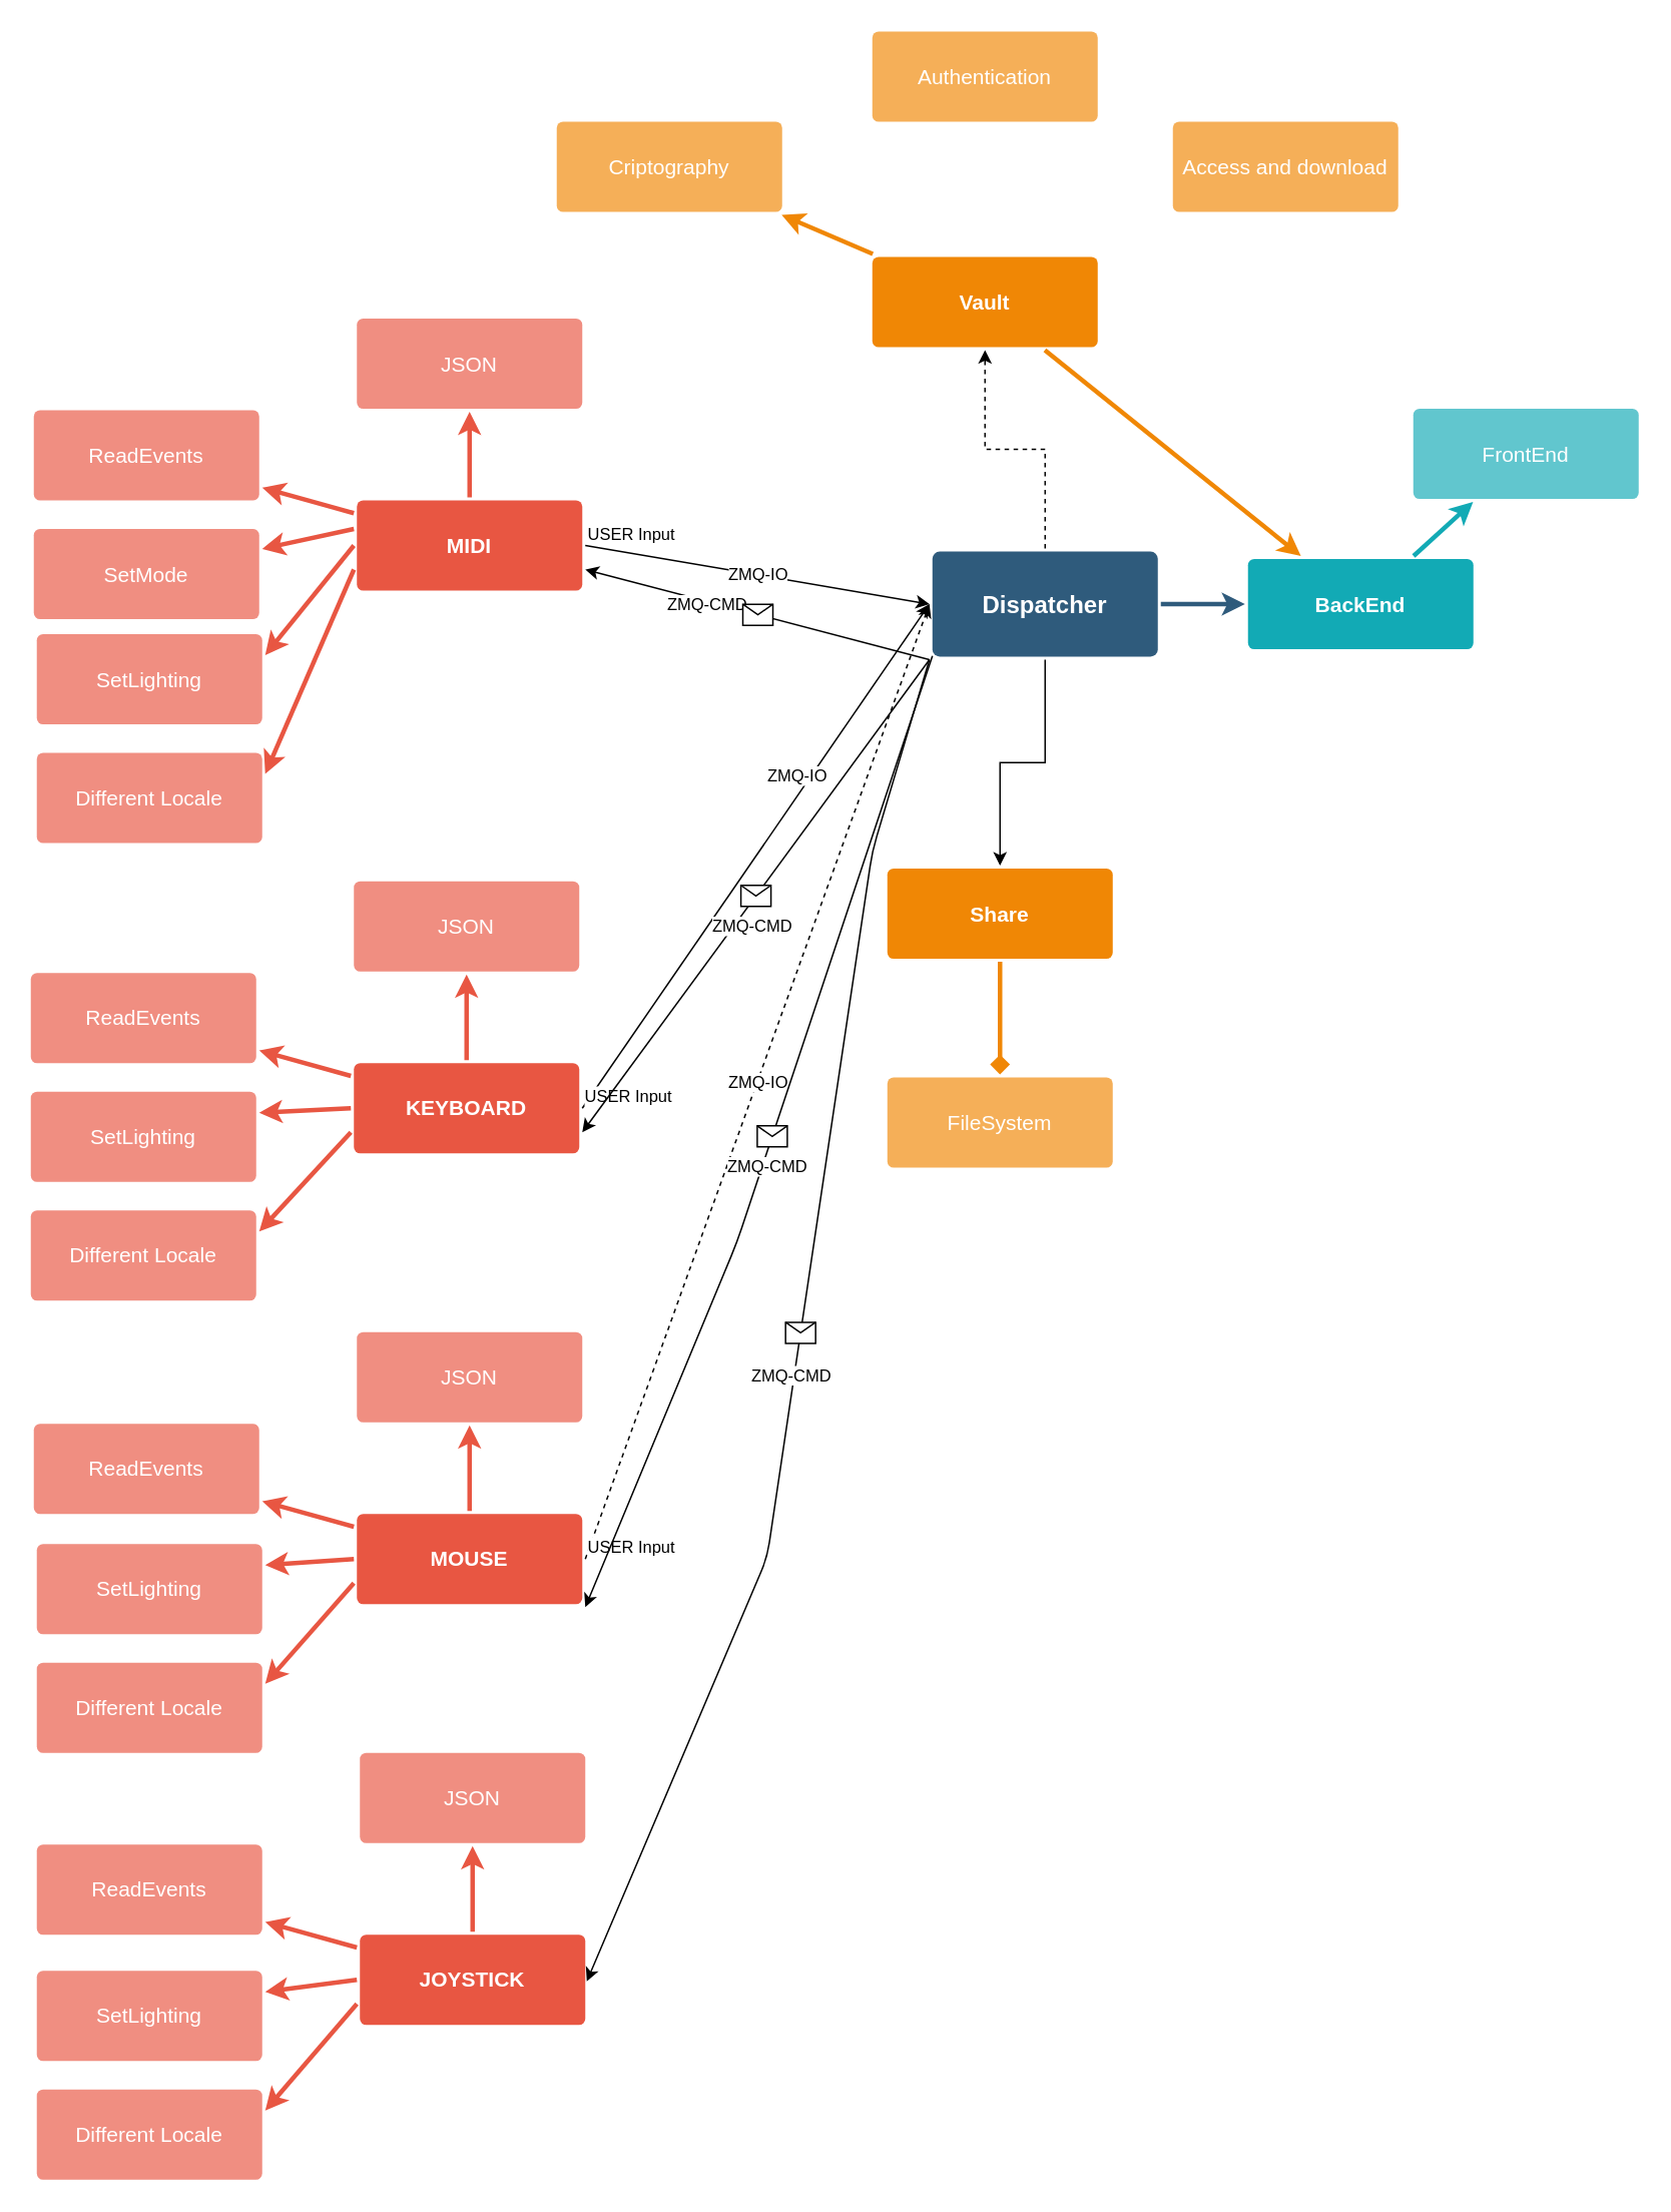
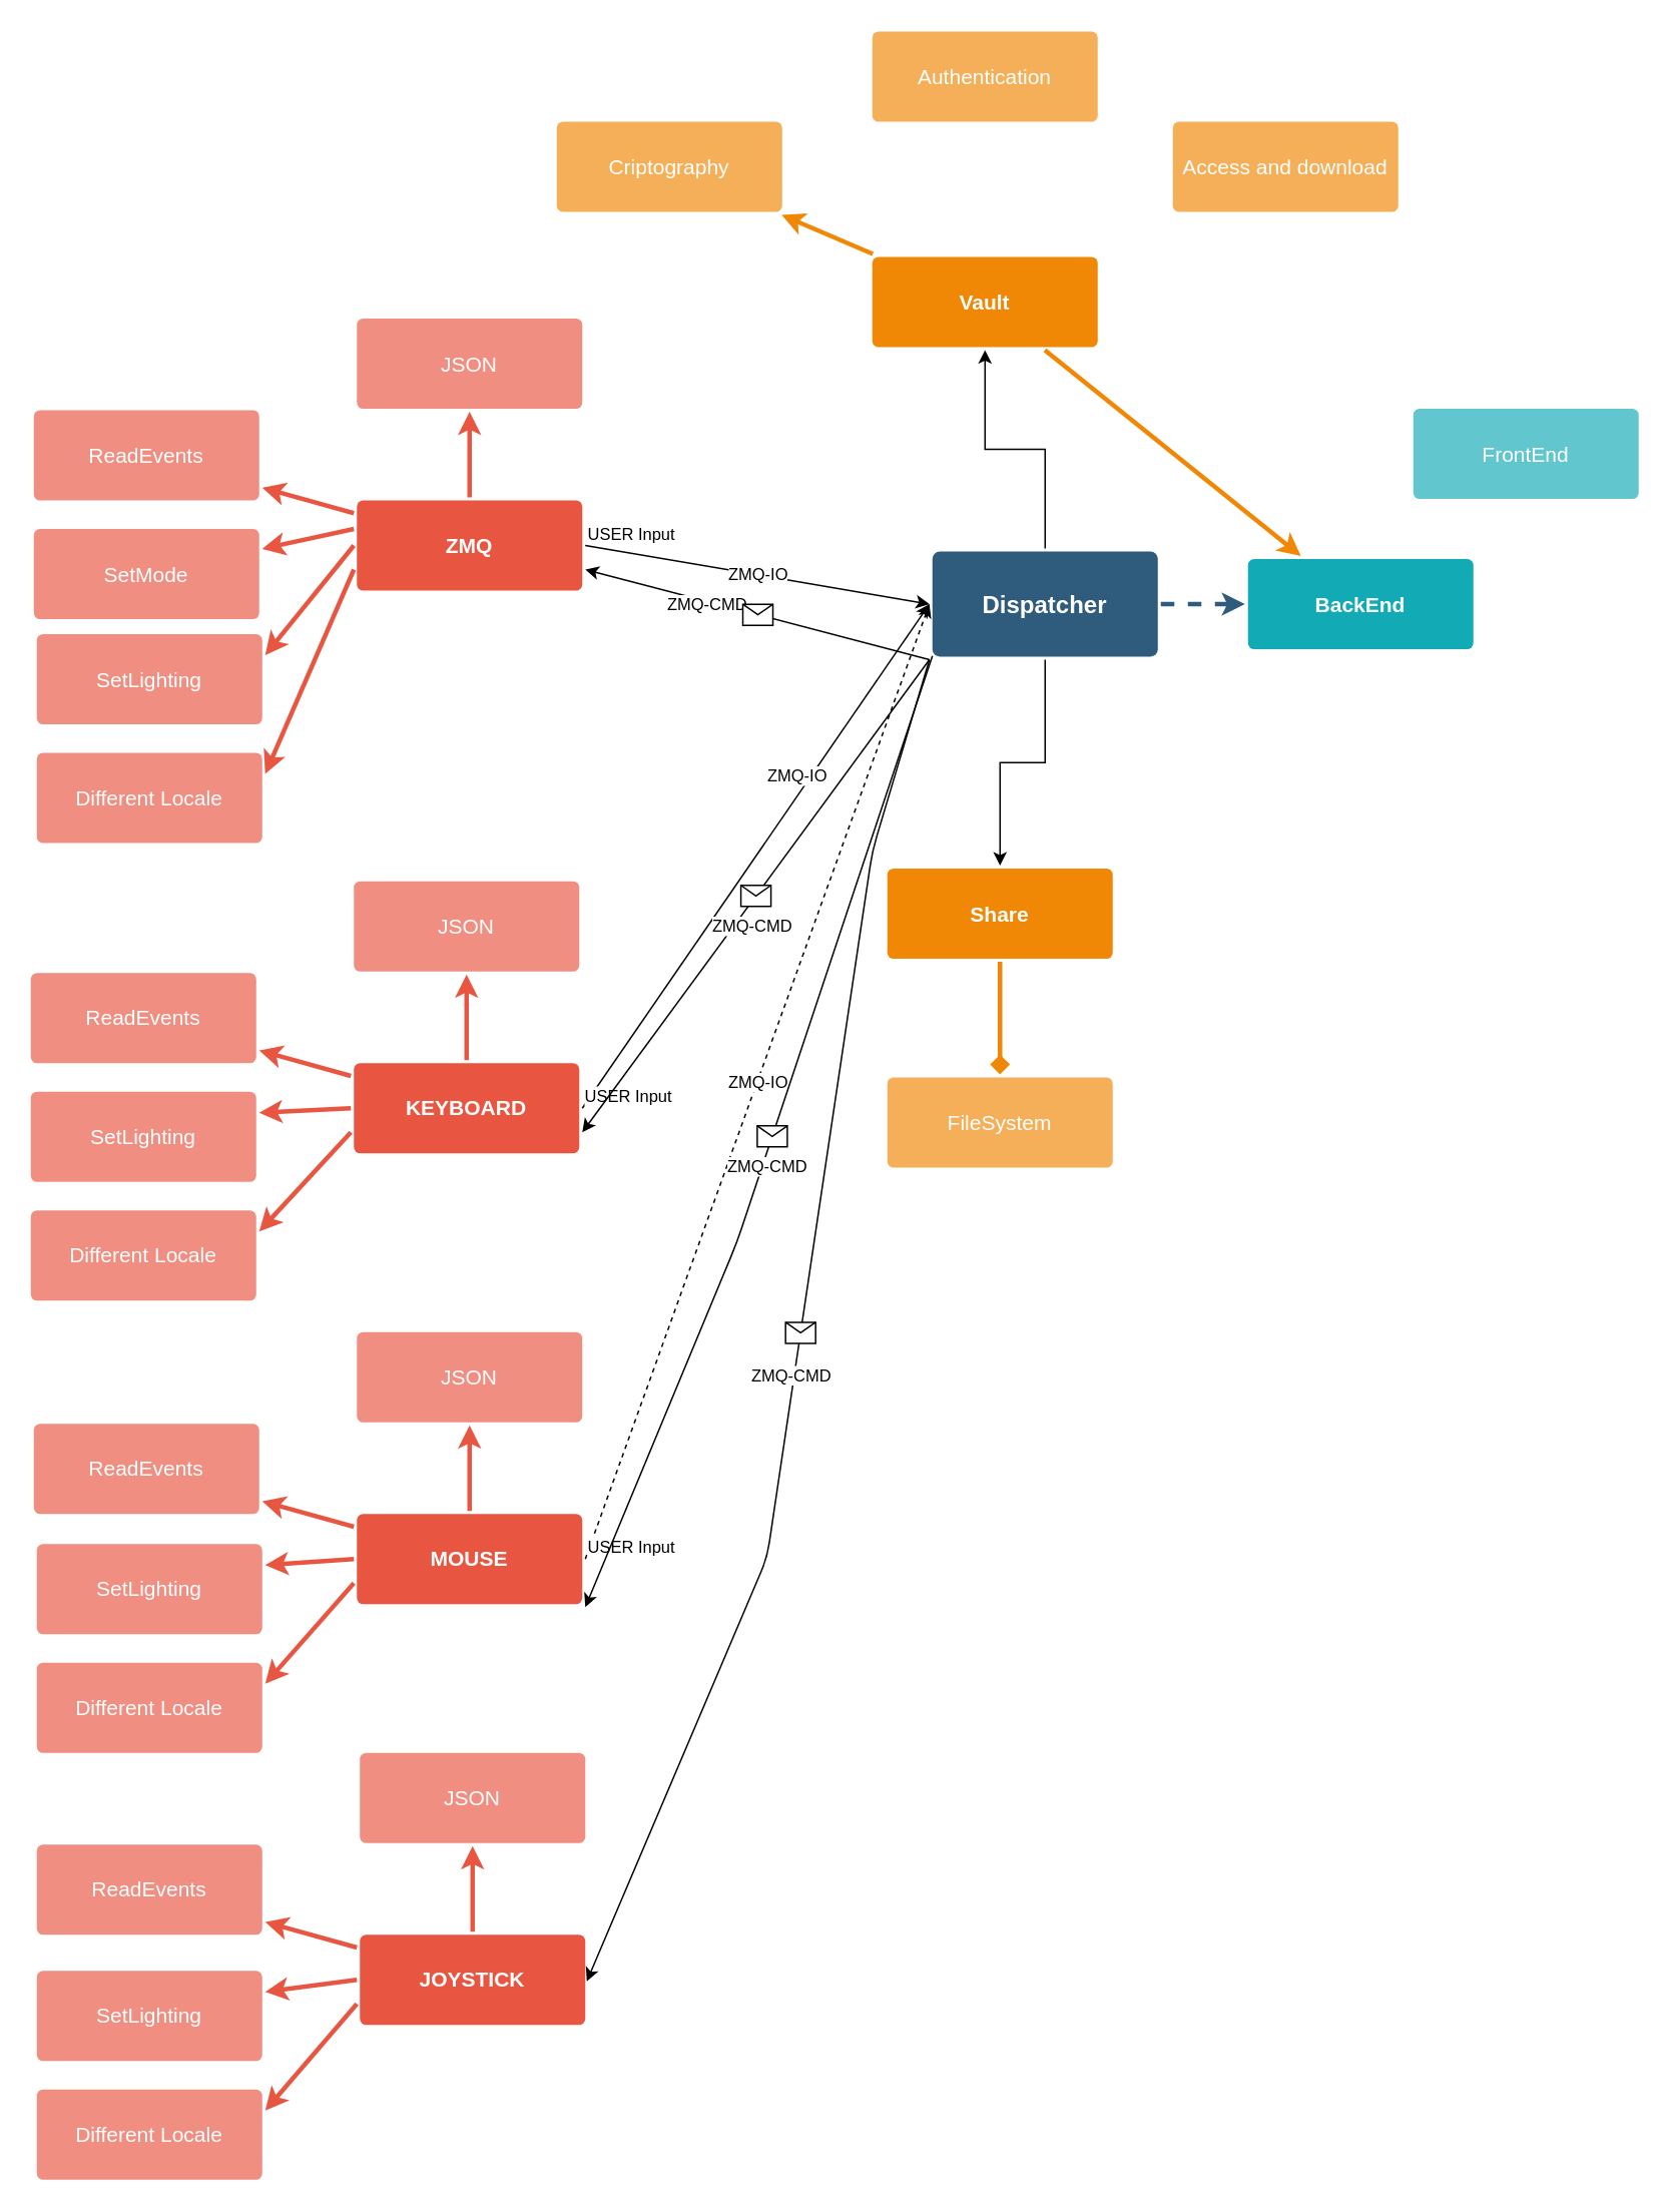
- <mxCell id="4" style="edgeStyle=orthogonalEdgeStyle;rounded=0;orthogonalLoop=1;jettySize=auto;html=1;dashed=1;" edge="1" parent="1" source="5" target="6"><mxGeometry relative="1" as="geometry" /></mxCell>
+ <mxCell id="4" style="edgeStyle=orthogonalEdgeStyle;rounded=0;orthogonalLoop=1;jettySize=auto;html=1;" edge="1" parent="1" source="5" target="6"><mxGeometry relative="1" as="geometry" /></mxCell>
- <mxCell id="14" value="" style="edgeStyle=none;rounded=1;jumpStyle=none;html=1;shadow=0;labelBackgroundColor=none;startArrow=none;startFill=0;jettySize=auto;orthogonalLoop=1;strokeColor=#12AAB5;strokeWidth=3;fontFamily=Helvetica;fontSize=14;fontColor=#FFFFFF;spacing=5;fontStyle=1;fillColor=#b0e3e6;" parent="1" source="12" target="13" edge="1"><mxGeometry relative="1" as="geometry" /></mxCell>
- <mxCell id="48" value="MIDI" style="rounded=1;whiteSpace=wrap;html=1;shadow=0;labelBackgroundColor=none;strokeColor=none;strokeWidth=3;fillColor=#e85642;fontFamily=Helvetica;fontSize=14;fontColor=#FFFFFF;align=center;spacing=5;fontStyle=1;arcSize=7;perimeterSpacing=2;" vertex="1" parent="1"><mxGeometry x="237" y="332.5" width="150" height="60" as="geometry" /></mxCell>
+ <mxCell id="48" value="ZMQ" style="rounded=1;whiteSpace=wrap;html=1;shadow=0;labelBackgroundColor=none;strokeColor=none;strokeWidth=3;fillColor=#e85642;fontFamily=Helvetica;fontSize=14;fontColor=#FFFFFF;align=center;spacing=5;fontStyle=1;arcSize=7;perimeterSpacing=2;" vertex="1" parent="1"><mxGeometry x="237" y="332.5" width="150" height="60" as="geometry" /></mxCell>
- <mxCell id="2" value="" style="edgeStyle=none;rounded=0;jumpStyle=none;html=1;shadow=0;labelBackgroundColor=none;startArrow=none;startFill=0;endArrow=classic;endFill=1;jettySize=auto;orthogonalLoop=1;strokeColor=#2F5B7C;strokeWidth=3;fontFamily=Helvetica;fontSize=16;fontColor=#23445D;spacing=5;" parent="1" source="5" target="12" edge="1"><mxGeometry relative="1" as="geometry" /></mxCell>
+ <mxCell id="2" value="" style="edgeStyle=none;rounded=0;jumpStyle=none;html=1;shadow=0;labelBackgroundColor=none;startArrow=none;startFill=0;endArrow=classic;endFill=1;jettySize=auto;orthogonalLoop=1;strokeColor=#2F5B7C;strokeWidth=3;fontFamily=Helvetica;fontSize=16;fontColor=#23445D;spacing=5;dashed=1;" parent="1" source="5" target="12" edge="1"><mxGeometry relative="1" as="geometry" /></mxCell>
